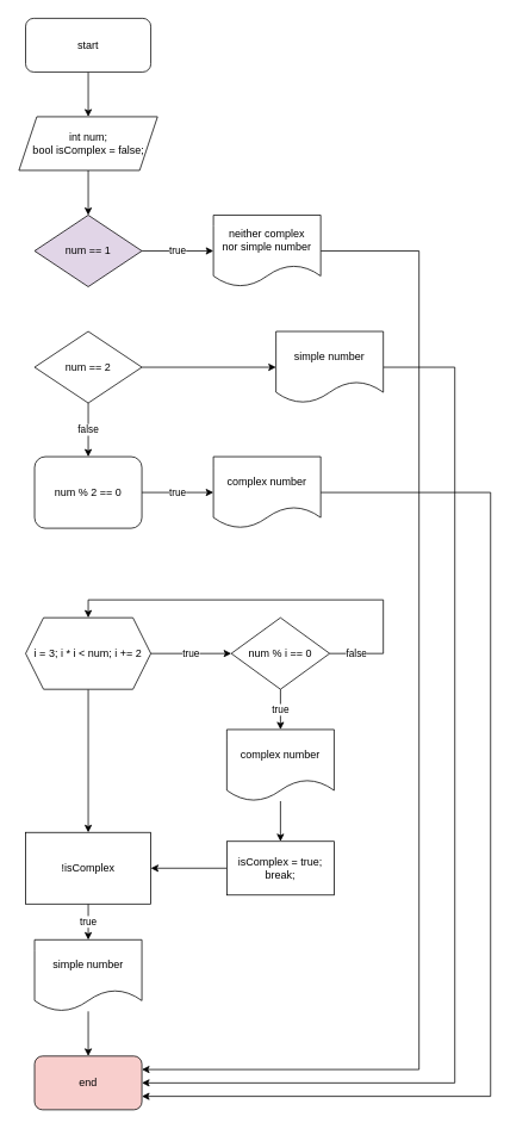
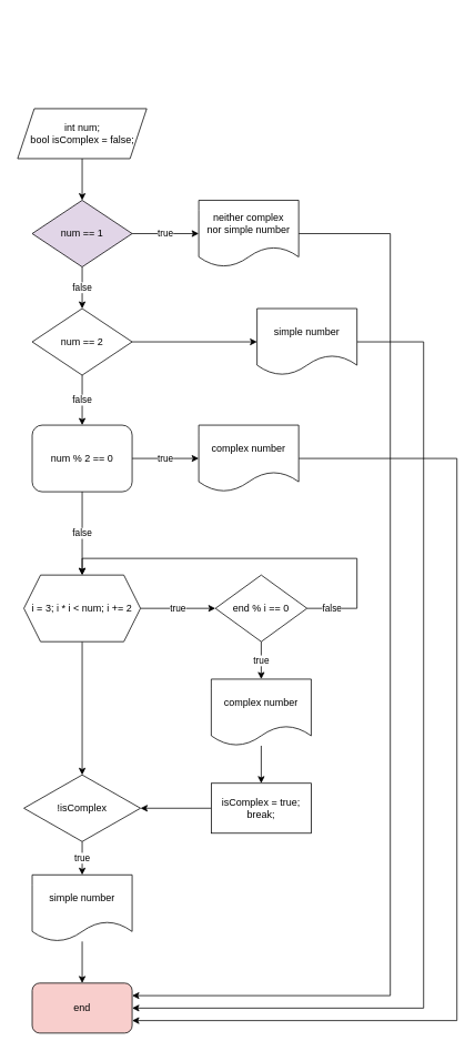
- <mxCell id="3" value="start" style="rounded=1;whiteSpace=wrap;html=1;" vertex="1" parent="1"><mxGeometry x="28" y="20" width="140" height="60" as="geometry" /></mxCell>
- <mxCell id="2" value="" style="edgeStyle=orthogonalEdgeStyle;rounded=0;orthogonalLoop=1;jettySize=auto;html=1;" edge="1" parent="1" source="3" target="5"><mxGeometry relative="1" as="geometry" /></mxCell>
+ <mxCell id="13" value="false" style="edgeStyle=orthogonalEdgeStyle;rounded=0;orthogonalLoop=1;jettySize=auto;html=1;" edge="1" parent="1" source="14" target="25"><mxGeometry relative="1" as="geometry" /></mxCell>
+ <mxCell id="18" value="false" style="edgeStyle=orthogonalEdgeStyle;rounded=0;orthogonalLoop=1;jettySize=auto;html=1;entryX=0.5;entryY=0;entryDx=0;entryDy=0;" edge="1" parent="1" source="19" target="8"><mxGeometry relative="1" as="geometry"><mxPoint x="98" y="640" as="targetPoint" /></mxGeometry></mxCell>
- <mxCell id="11" value="num % i == 0" style="rhombus;whiteSpace=wrap;html=1;" vertex="1" parent="1"><mxGeometry x="258" y="690" width="110" height="80" as="geometry" /></mxCell>
+ <mxCell id="11" value="end % i == 0" style="rhombus;whiteSpace=wrap;html=1;" vertex="1" parent="1"><mxGeometry x="258" y="690" width="110" height="80" as="geometry" /></mxCell>
- <mxCell id="33" value="!isComplex" style="whiteSpace=wrap;html=1;rounded=0;" vertex="1" parent="1"><mxGeometry x="28" y="930" width="140" height="80" as="geometry" /></mxCell>
+ <mxCell id="33" value="!isComplex" style="rhombus;whiteSpace=wrap;html=1;" vertex="1" parent="1"><mxGeometry x="28" y="930" width="140" height="80" as="geometry" /></mxCell>
